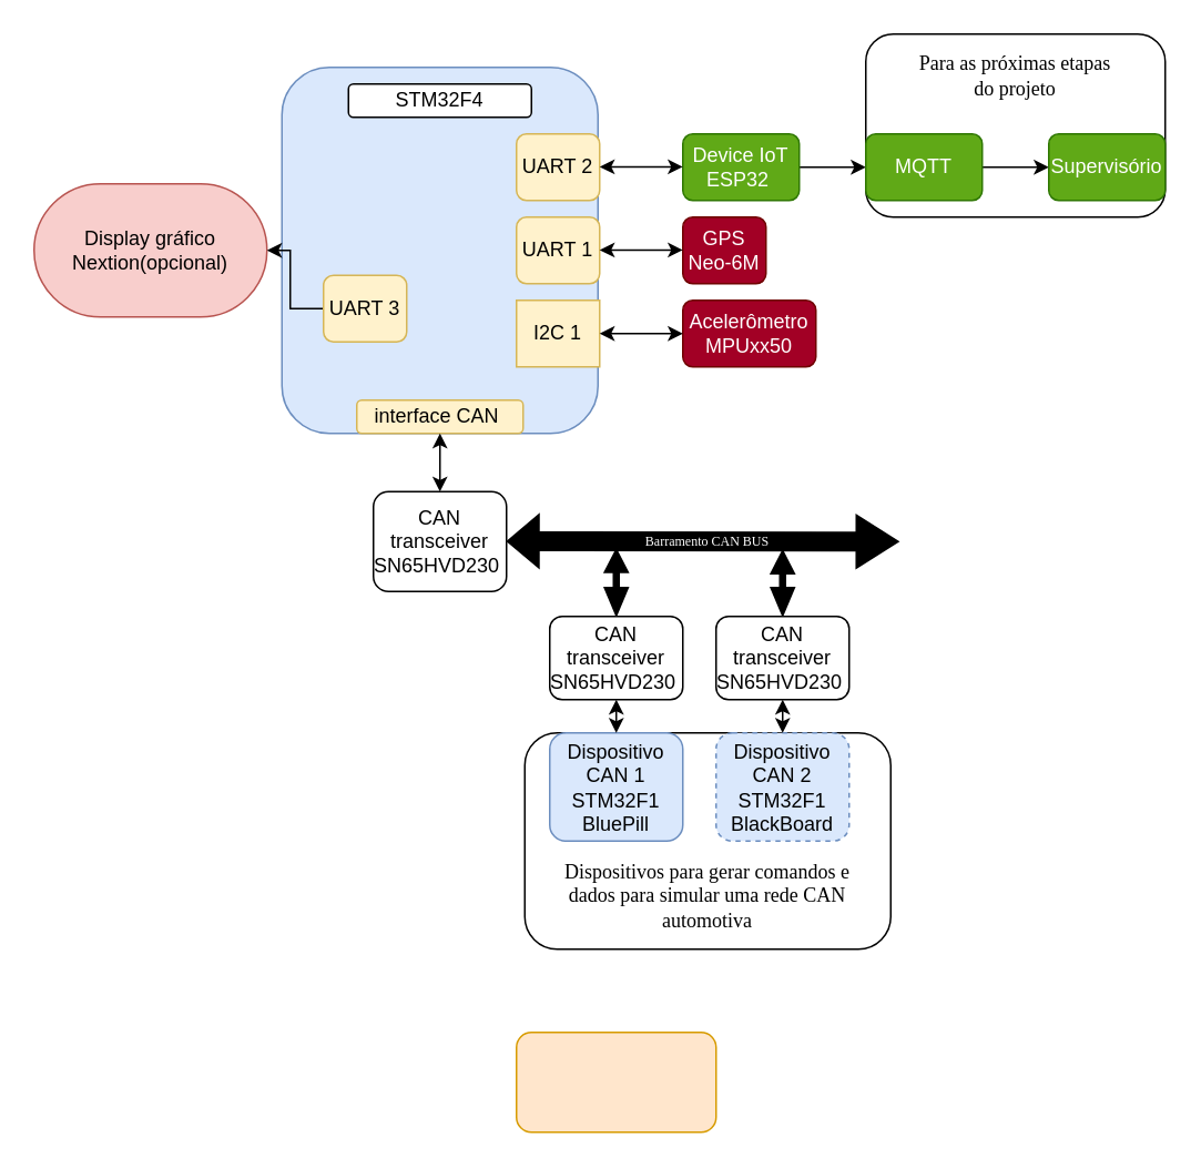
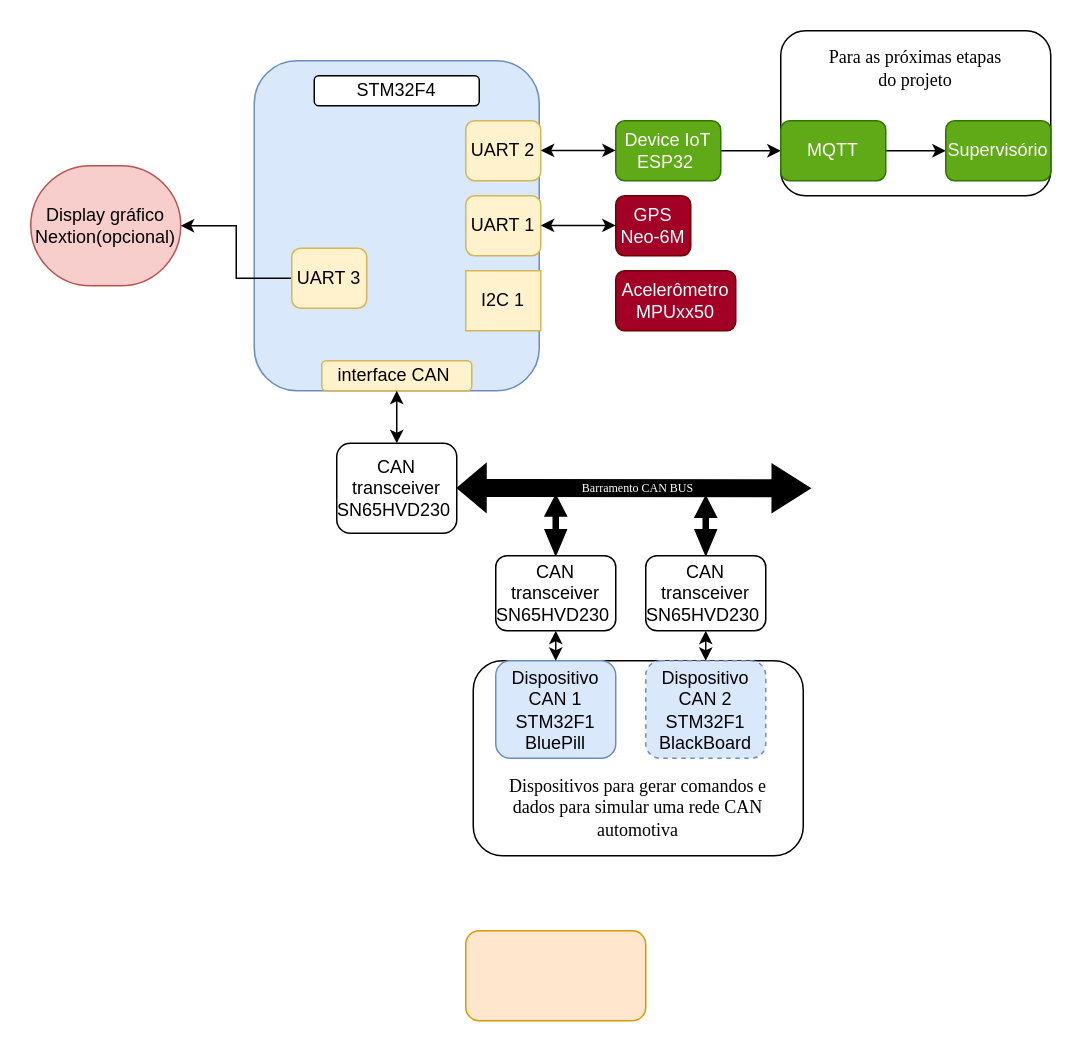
- <mxCell id="7" value="Display gráfico Nextion(opcional)" style="rounded=1;whiteSpace=wrap;html=1;fillColor=#f8cecc;strokeColor=#b85450;arcSize=50;" parent="1" vertex="1"><mxGeometry x="20" y="110" width="140" height="80" as="geometry" /></mxCell>
+ <mxCell id="7" value="Display gráfico Nextion(opcional)" style="rounded=1;whiteSpace=wrap;html=1;fillColor=#f8cecc;strokeColor=#b85450;arcSize=50;" parent="1" vertex="1"><mxGeometry x="20" y="110" width="100" height="80" as="geometry" /></mxCell>
- <mxCell id="33" value="" style="endArrow=classic;startArrow=classic;html=1;rounded=0;strokeColor=default;fontFamily=Verdana;fontSize=8;fontColor=#FFFFFF;fillColor=#000000;entryX=0;entryY=0.5;entryDx=0;entryDy=0;exitX=1;exitY=0.5;exitDx=0;exitDy=0;" parent="1" source="10" target="11" edge="1"><mxGeometry width="50" height="50" relative="1" as="geometry"><mxPoint x="410" y="230" as="sourcePoint" /><mxPoint x="610" y="210" as="targetPoint" /></mxGeometry></mxCell>
